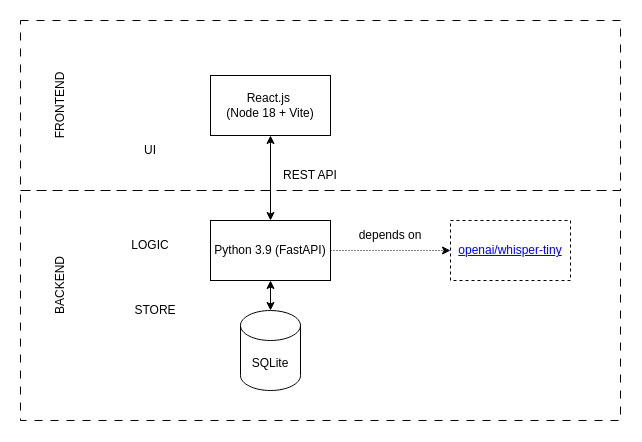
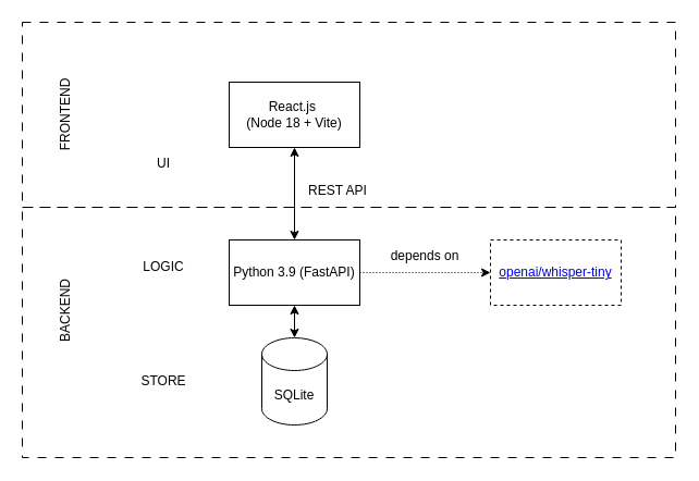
- <mxCell id="8" value="STORE" style="text;html=1;align=center;verticalAlign=middle;whiteSpace=wrap;rounded=0;" vertex="1" parent="1"><mxGeometry x="125" y="295" width="60" height="30" as="geometry" /></mxCell>
+ <mxCell id="8" value="STORE" style="text;html=1;align=center;verticalAlign=middle;whiteSpace=wrap;rounded=0;" vertex="1" parent="1"><mxGeometry x="120" y="335" width="60" height="30" as="geometry" /></mxCell>
